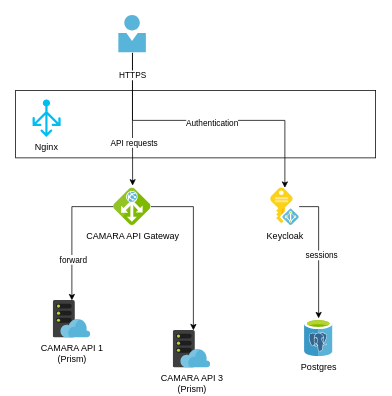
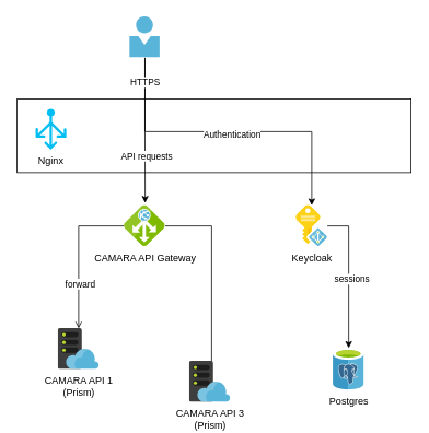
- <mxCell id="7" style="edgeStyle=orthogonalEdgeStyle;rounded=0;orthogonalLoop=1;jettySize=auto;html=1;" edge="1" parent="1" source="19" target="10"><mxGeometry relative="1" as="geometry" /></mxCell>
+ <mxCell id="7" style="edgeStyle=orthogonalEdgeStyle;rounded=0;orthogonalLoop=1;jettySize=auto;html=1;endArrow=open;" edge="1" parent="1" source="19" target="10"><mxGeometry relative="1" as="geometry" /></mxCell>
- <mxCell id="15" style="edgeStyle=orthogonalEdgeStyle;rounded=0;orthogonalLoop=1;jettySize=auto;html=1;entryX=0.54;entryY=0;entryDx=0;entryDy=0;entryPerimeter=0;" edge="1" parent="1" source="19" target="11"><mxGeometry relative="1" as="geometry" /></mxCell>
+ <mxCell id="15" style="edgeStyle=orthogonalEdgeStyle;rounded=0;orthogonalLoop=1;jettySize=auto;html=1;entryX=0.54;entryY=0;entryDx=0;entryDy=0;entryPerimeter=0;endArrow=none;" edge="1" parent="1" source="19" target="11"><mxGeometry relative="1" as="geometry" /></mxCell>
